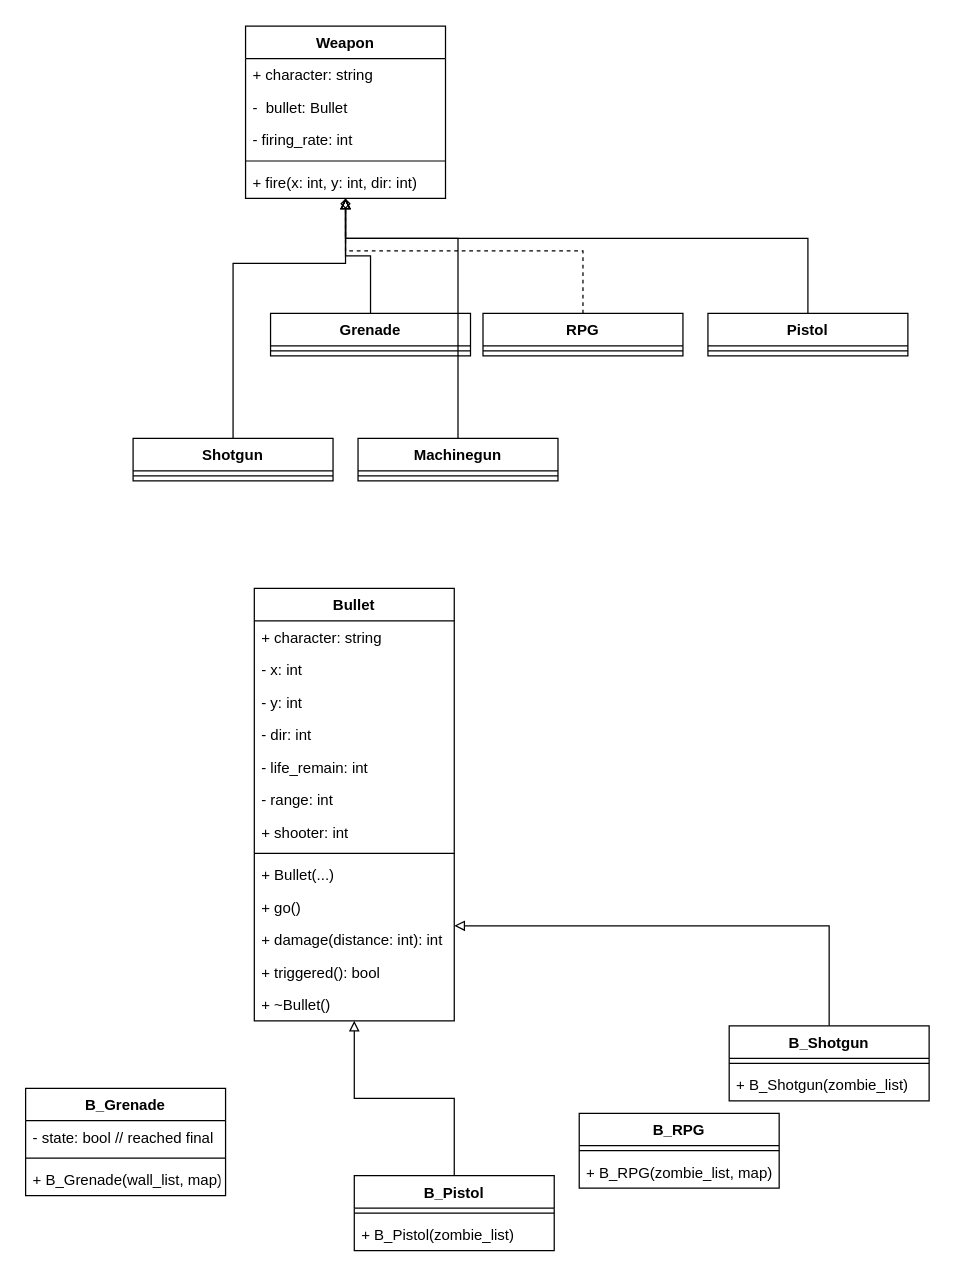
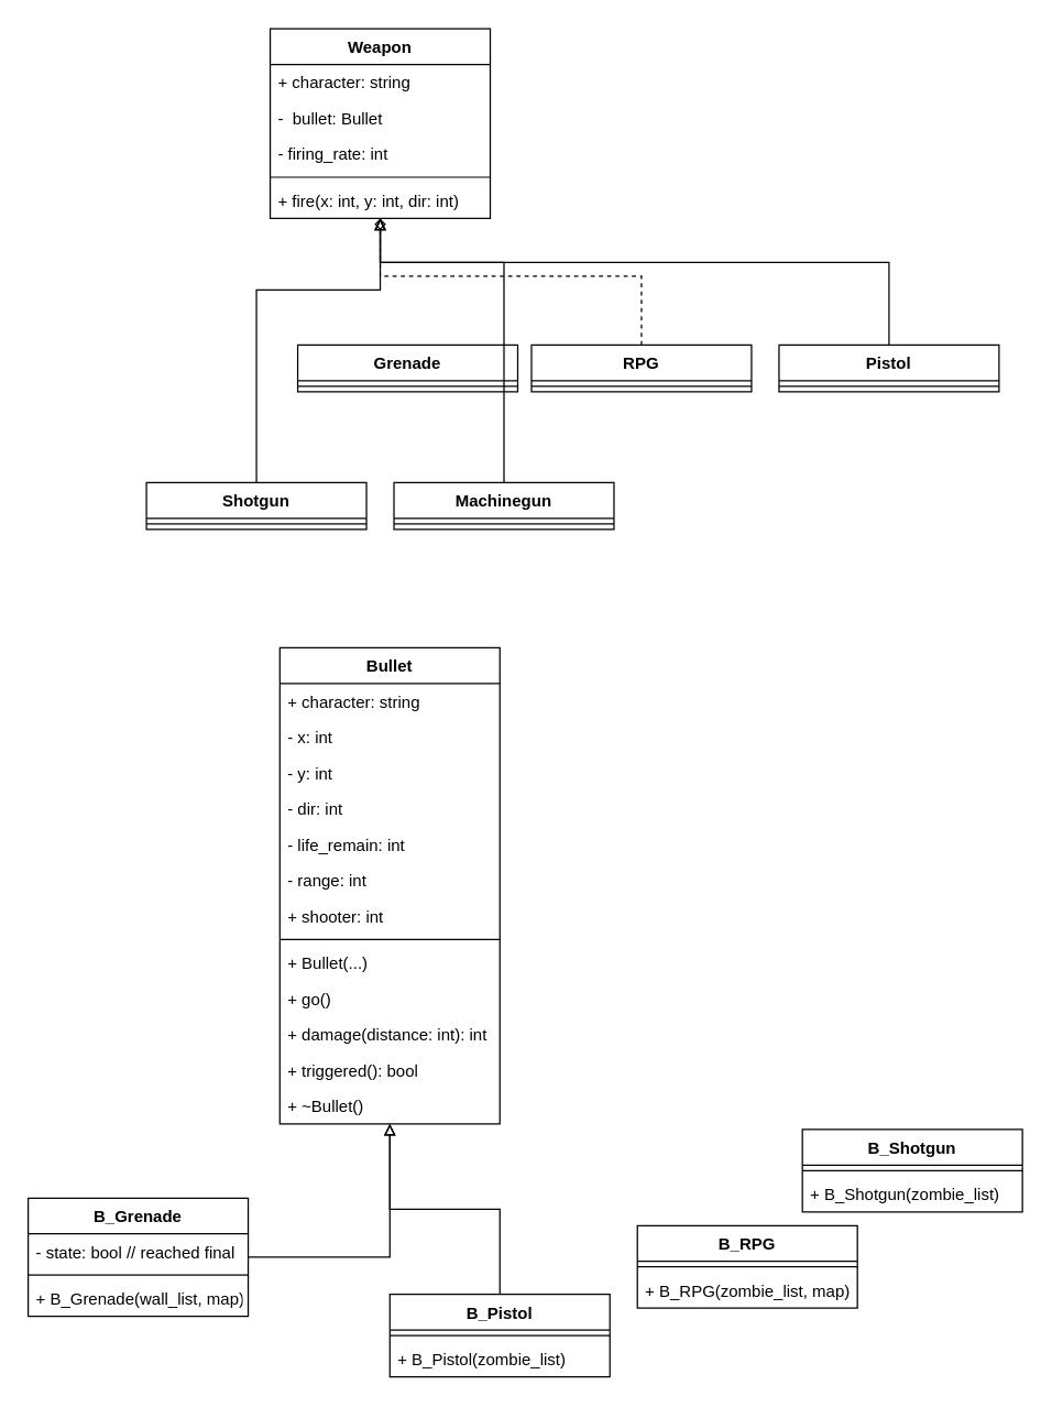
- <mxCell id="25" style="edgeStyle=orthogonalEdgeStyle;rounded=0;orthogonalLoop=1;jettySize=auto;html=1;exitX=0.5;exitY=0;exitDx=0;exitDy=0;endArrow=block;endFill=0;" edge="1" parent="1" source="26" target="2"><mxGeometry relative="1" as="geometry" /></mxCell>
- <mxCell id="43" style="edgeStyle=orthogonalEdgeStyle;rounded=0;orthogonalLoop=1;jettySize=auto;html=1;endArrow=block;endFill=0;" edge="1" parent="1" source="44" target="8"><mxGeometry relative="1" as="geometry"><Array as="points"><mxPoint x="533" y="740" /><mxPoint x="283" y="740" /></Array></mxGeometry></mxCell>
+ <mxCell id="31" style="edgeStyle=orthogonalEdgeStyle;rounded=0;orthogonalLoop=1;jettySize=auto;html=1;endArrow=block;endFill=0;" edge="1" parent="1" source="32" target="8"><mxGeometry relative="1" as="geometry" /></mxCell>
